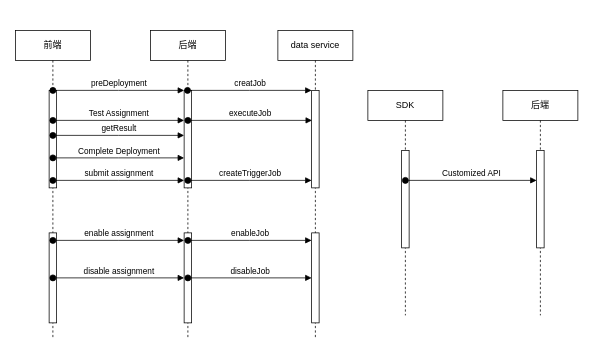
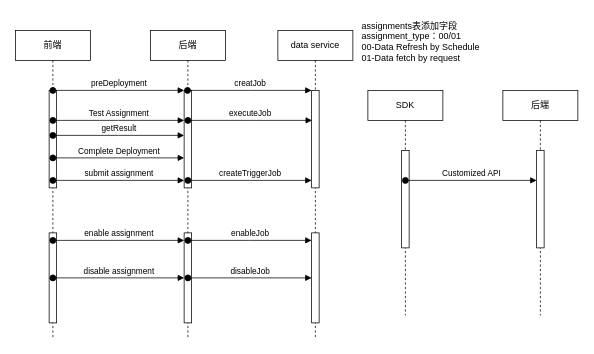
+ <mxCell id="27" value="assignments表添加字段&lt;br&gt;assignment_type：00/01&lt;br&gt;00-Data Refresh by Schedule&lt;br&gt;01-Data fetch by request" style="text;html=1;align=left;verticalAlign=middle;resizable=0;points=[];autosize=1;strokeColor=none;fillColor=none;" vertex="1" parent="1"><mxGeometry x="480" y="20" width="180" height="70" as="geometry" /></mxCell>
